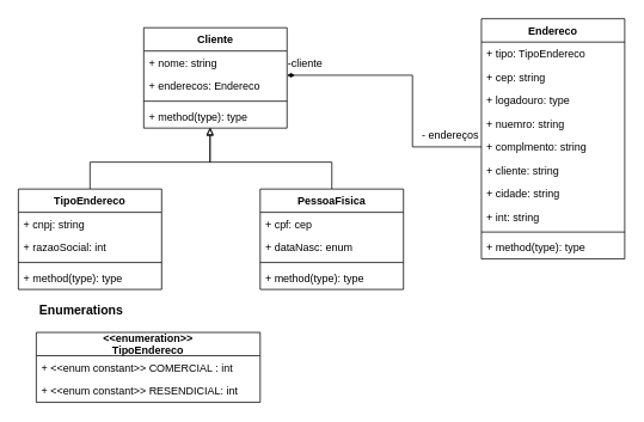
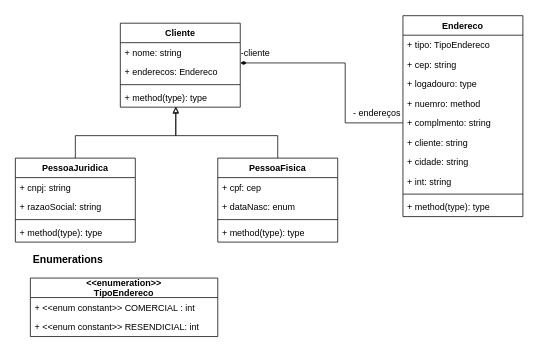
- <mxCell id="24" value="+ nuemro: string" style="text;strokeColor=none;fillColor=none;align=left;verticalAlign=top;spacingLeft=4;spacingRight=4;overflow=hidden;rotatable=0;points=[[0,0.5],[1,0.5]];portConstraint=eastwest;" vertex="1" parent="20"><mxGeometry y="104" width="160" height="26" as="geometry" /></mxCell>
+ <mxCell id="24" value="+ nuemro: method" style="text;strokeColor=none;fillColor=none;align=left;verticalAlign=top;spacingLeft=4;spacingRight=4;overflow=hidden;rotatable=0;points=[[0,0.5],[1,0.5]];portConstraint=eastwest;" vertex="1" parent="20"><mxGeometry y="104" width="160" height="26" as="geometry" /></mxCell>
- <mxCell id="8" value="TipoEndereco" style="swimlane;fontStyle=1;align=center;verticalAlign=top;childLayout=stackLayout;horizontal=1;startSize=26;horizontalStack=0;resizeParent=1;resizeParentMax=0;resizeLast=0;collapsible=1;marginBottom=0;" vertex="1" parent="1"><mxGeometry x="20" y="210" width="160" height="112" as="geometry" /></mxCell>
+ <mxCell id="8" value="PessoaJuridica" style="swimlane;fontStyle=1;align=center;verticalAlign=top;childLayout=stackLayout;horizontal=1;startSize=26;horizontalStack=0;resizeParent=1;resizeParentMax=0;resizeLast=0;collapsible=1;marginBottom=0;" vertex="1" parent="1"><mxGeometry x="20" y="210" width="160" height="112" as="geometry" /></mxCell>
- <mxCell id="10" value="+ razaoSocial: int" style="text;strokeColor=none;fillColor=none;align=left;verticalAlign=top;spacingLeft=4;spacingRight=4;overflow=hidden;rotatable=0;points=[[0,0.5],[1,0.5]];portConstraint=eastwest;" vertex="1" parent="8"><mxGeometry y="52" width="160" height="26" as="geometry" /></mxCell>
+ <mxCell id="10" value="+ razaoSocial: string" style="text;strokeColor=none;fillColor=none;align=left;verticalAlign=top;spacingLeft=4;spacingRight=4;overflow=hidden;rotatable=0;points=[[0,0.5],[1,0.5]];portConstraint=eastwest;" vertex="1" parent="8"><mxGeometry y="52" width="160" height="26" as="geometry" /></mxCell>
